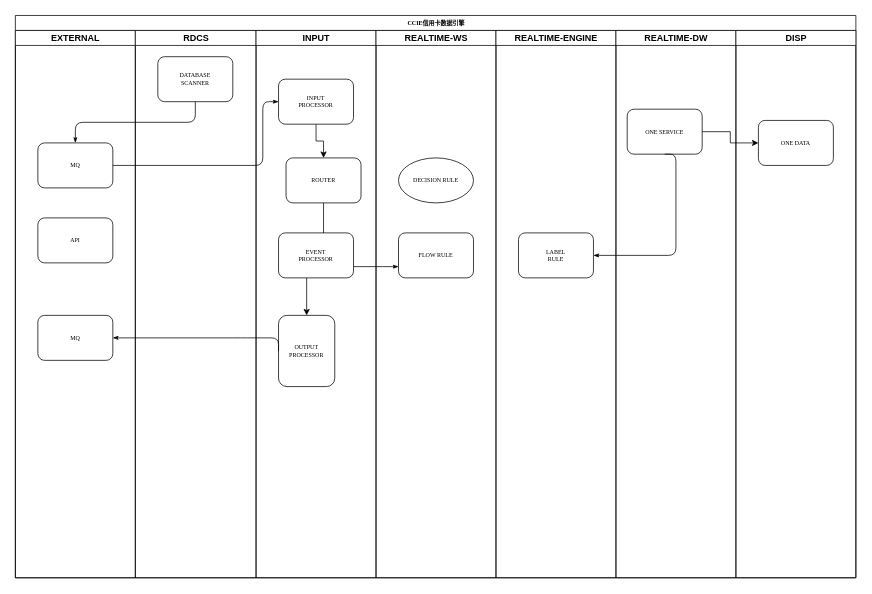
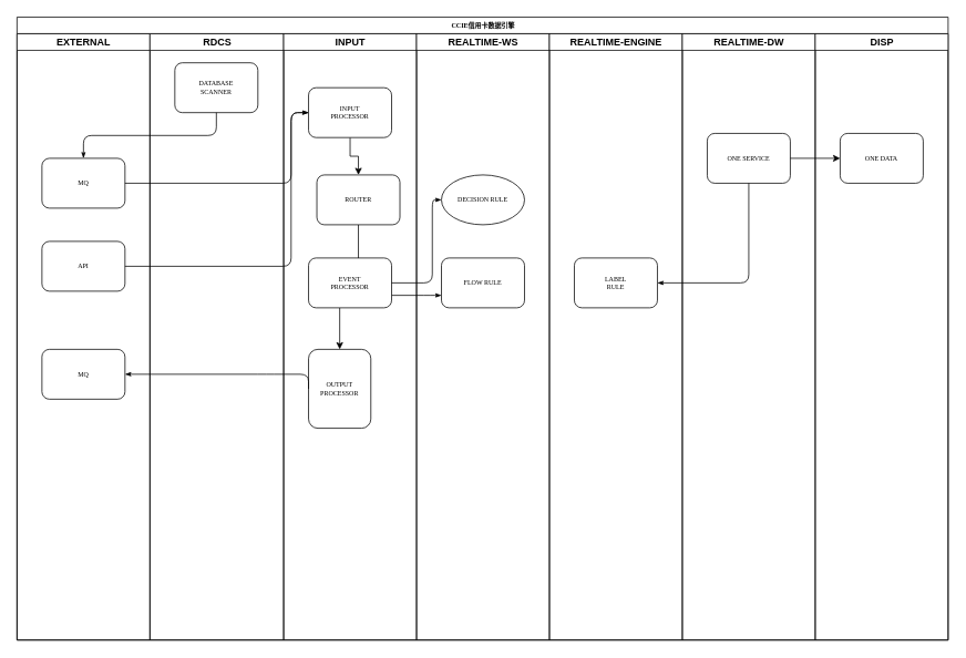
- <mxCell id="24" value="ONE SERVICE" style="rounded=1;whiteSpace=wrap;html=1;shadow=0;labelBackgroundColor=none;strokeColor=#000000;strokeWidth=1;fillColor=#ffffff;fontFamily=Verdana;fontSize=8;fontColor=#000000;align=center;" parent="23" vertex="1"><mxGeometry x="15" y="105" width="100" height="60" as="geometry" /></mxCell>
+ <mxCell id="24" value="ONE SERVICE" style="rounded=1;whiteSpace=wrap;html=1;shadow=0;labelBackgroundColor=none;strokeColor=#000000;strokeWidth=1;fillColor=#ffffff;fontFamily=Verdana;fontSize=8;fontColor=#000000;align=center;" parent="23" vertex="1"><mxGeometry x="30" y="120" width="100" height="60" as="geometry" /></mxCell>
+ <mxCell id="31" style="edgeStyle=orthogonalEdgeStyle;rounded=1;html=1;labelBackgroundColor=none;startArrow=none;startFill=0;startSize=5;endArrow=classicThin;endFill=1;endSize=5;jettySize=auto;orthogonalLoop=1;strokeColor=#000000;strokeWidth=1;fontFamily=Verdana;fontSize=8;fontColor=#000000;exitX=1;exitY=0.5;exitDx=0;exitDy=0;entryX=0;entryY=0.5;entryDx=0;entryDy=0;" parent="2" source="17" target="20" edge="1"><mxGeometry relative="1" as="geometry"><mxPoint x="450.5" y="320" as="sourcePoint" /><mxPoint x="560.5" y="170" as="targetPoint" /><Array as="points"><mxPoint x="500" y="320" /><mxPoint x="500" y="220" /></Array></mxGeometry></mxCell>
+ <mxCell id="27" style="edgeStyle=orthogonalEdgeStyle;rounded=1;html=1;labelBackgroundColor=none;startArrow=none;startFill=0;startSize=5;endArrow=classicThin;endFill=1;endSize=5;jettySize=auto;orthogonalLoop=1;strokeColor=#000000;strokeWidth=1;fontFamily=Verdana;fontSize=8;fontColor=#000000;exitX=1;exitY=0.5;exitDx=0;exitDy=0;entryX=0;entryY=0.5;entryDx=0;entryDy=0;" parent="2" source="5" target="13" edge="1"><mxGeometry relative="1" as="geometry"><mxPoint x="511" y="230" as="sourcePoint" /><mxPoint x="360" y="170" as="targetPoint" /><Array as="points"><mxPoint x="330" y="300" /><mxPoint x="330" y="115" /></Array></mxGeometry></mxCell>
